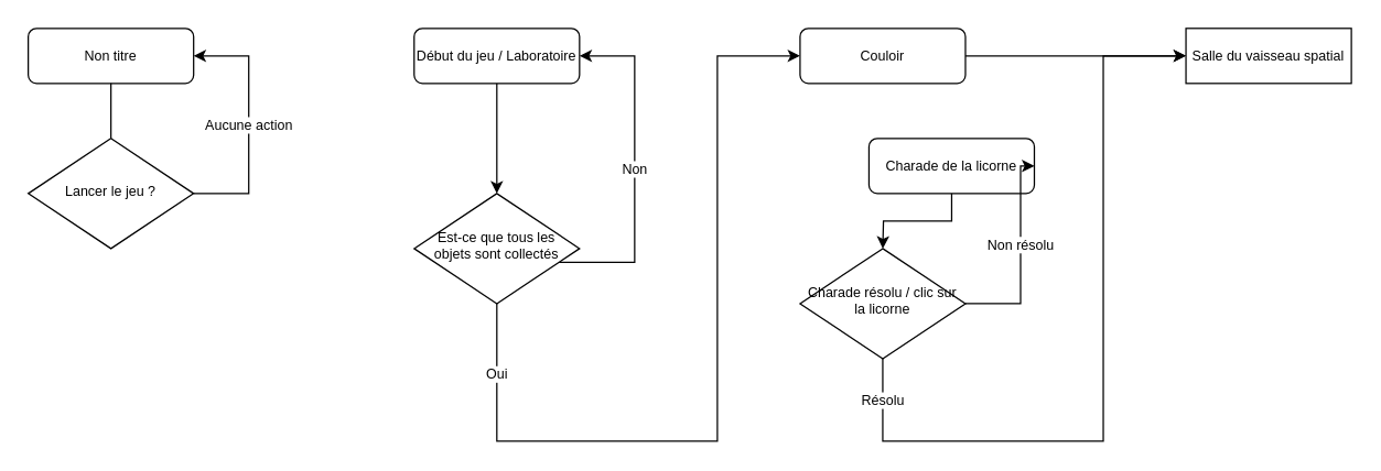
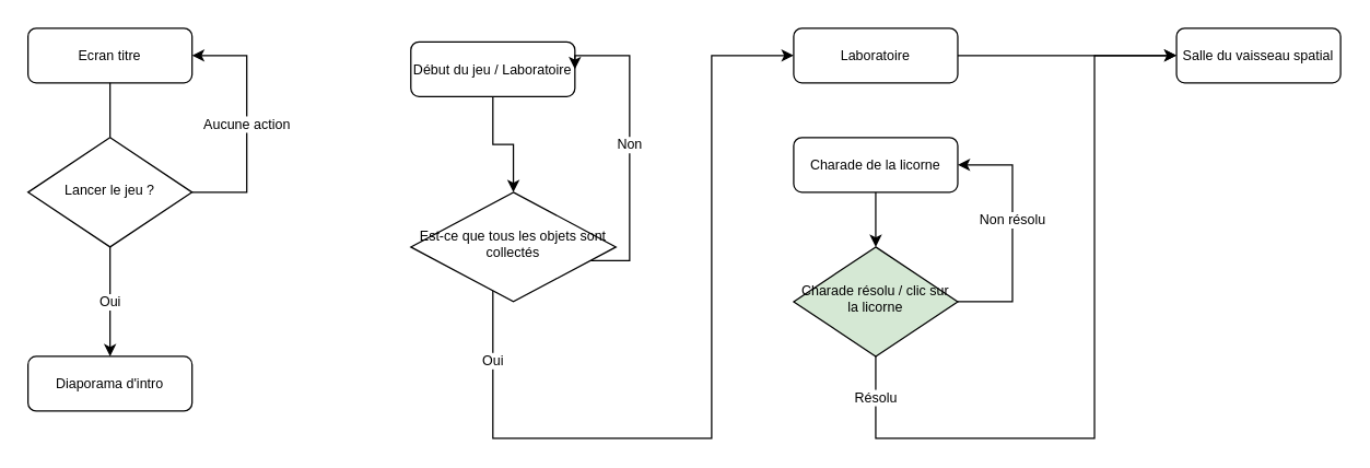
- <mxCell id="3" value="Non titre" style="rounded=1;whiteSpace=wrap;html=1;fontSize=10;glass=0;strokeWidth=1;shadow=0;" parent="1" vertex="1"><mxGeometry x="20" y="20" width="120" height="40" as="geometry" /></mxCell>
+ <mxCell id="3" value="Ecran titre" style="rounded=1;whiteSpace=wrap;html=1;fontSize=10;glass=0;strokeWidth=1;shadow=0;" parent="1" vertex="1"><mxGeometry x="20" y="20" width="120" height="40" as="geometry" /></mxCell>
- <mxCell id="9" value="Début du jeu / Laboratoire" style="rounded=1;whiteSpace=wrap;html=1;fontSize=10;glass=0;strokeWidth=1;shadow=0;" vertex="1" parent="1"><mxGeometry x="300" y="20" width="120" height="40" as="geometry" /></mxCell>
+ <mxCell id="9" value="Début du jeu / Laboratoire" style="rounded=1;whiteSpace=wrap;html=1;fontSize=10;glass=0;strokeWidth=1;shadow=0;" vertex="1" parent="1"><mxGeometry x="300" y="30" width="120" height="40" as="geometry" /></mxCell>
- <mxCell id="14" value="Couloir" style="rounded=1;whiteSpace=wrap;html=1;fontSize=10;glass=0;strokeWidth=1;shadow=0;" vertex="1" parent="1"><mxGeometry x="580" y="20" width="120" height="40" as="geometry" /></mxCell>
+ <mxCell id="14" value="Laboratoire" style="rounded=1;whiteSpace=wrap;html=1;fontSize=10;glass=0;strokeWidth=1;shadow=0;" vertex="1" parent="1"><mxGeometry x="580" y="20" width="120" height="40" as="geometry" /></mxCell>
- <mxCell id="21" value="Salle du vaisseau spatial" style="whiteSpace=wrap;html=1;fontSize=10;glass=0;strokeWidth=1;shadow=0;rounded=0;" vertex="1" parent="1"><mxGeometry x="860" y="20" width="120" height="40" as="geometry" /></mxCell>
+ <mxCell id="21" value="Salle du vaisseau spatial" style="rounded=1;whiteSpace=wrap;html=1;fontSize=10;glass=0;strokeWidth=1;shadow=0;" vertex="1" parent="1"><mxGeometry x="860" y="20" width="120" height="40" as="geometry" /></mxCell>
- <mxCell id="16" value="Charade de la licorne" style="rounded=1;whiteSpace=wrap;html=1;fontSize=10;glass=0;strokeWidth=1;shadow=0;" vertex="1" parent="1"><mxGeometry x="630" y="100" width="120" height="40" as="geometry" /></mxCell>
+ <mxCell id="16" value="Charade de la licorne" style="rounded=1;whiteSpace=wrap;html=1;fontSize=10;glass=0;strokeWidth=1;shadow=0;" vertex="1" parent="1"><mxGeometry x="580" y="100" width="120" height="40" as="geometry" /></mxCell>
- <mxCell id="12" value="Est-ce que tous les objets sont collectés" style="rhombus;whiteSpace=wrap;html=1;shadow=0;fontFamily=Helvetica;fontSize=10;align=center;strokeWidth=1;spacing=6;spacingTop=-4;" vertex="1" parent="1"><mxGeometry x="300" y="140" width="120" height="80" as="geometry" /></mxCell>
+ <mxCell id="12" value="Est-ce que tous les objets sont collectés" style="rhombus;whiteSpace=wrap;html=1;shadow=0;fontFamily=Helvetica;fontSize=10;align=center;strokeWidth=1;spacing=6;spacingTop=-4;" vertex="1" parent="1"><mxGeometry x="300" y="140" width="150" height="80" as="geometry" /></mxCell>
+ <mxCell id="2" value="Oui" style="edgeStyle=orthogonalEdgeStyle;rounded=0;orthogonalLoop=1;jettySize=auto;html=1;entryX=0.5;entryY=0;entryDx=0;entryDy=0;startArrow=none;fontSize=10;" edge="1" parent="1" source="7" target="4"><mxGeometry relative="1" as="geometry"><Array as="points"><mxPoint x="80" y="200" /><mxPoint x="80" y="200" /></Array></mxGeometry></mxCell>
- <mxCell id="20" value="Charade résolu / clic sur la licorne" style="rhombus;whiteSpace=wrap;html=1;shadow=0;fontFamily=Helvetica;fontSize=10;align=center;strokeWidth=1;spacing=6;spacingTop=-4;" vertex="1" parent="1"><mxGeometry x="580" y="180" width="120" height="80" as="geometry" /></mxCell>
+ <mxCell id="20" value="Charade résolu / clic sur la licorne" style="rhombus;whiteSpace=wrap;html=1;shadow=0;fontFamily=Helvetica;fontSize=10;align=center;strokeWidth=1;spacing=6;spacingTop=-4;fillColor=#d5e8d4;" vertex="1" parent="1"><mxGeometry x="580" y="180" width="120" height="80" as="geometry" /></mxCell>
+ <mxCell id="4" value="Diaporama d'intro" style="rounded=1;whiteSpace=wrap;html=1;fontSize=10;glass=0;strokeWidth=1;shadow=0;" vertex="1" parent="1"><mxGeometry x="20" y="260" width="120" height="40" as="geometry" /></mxCell>
